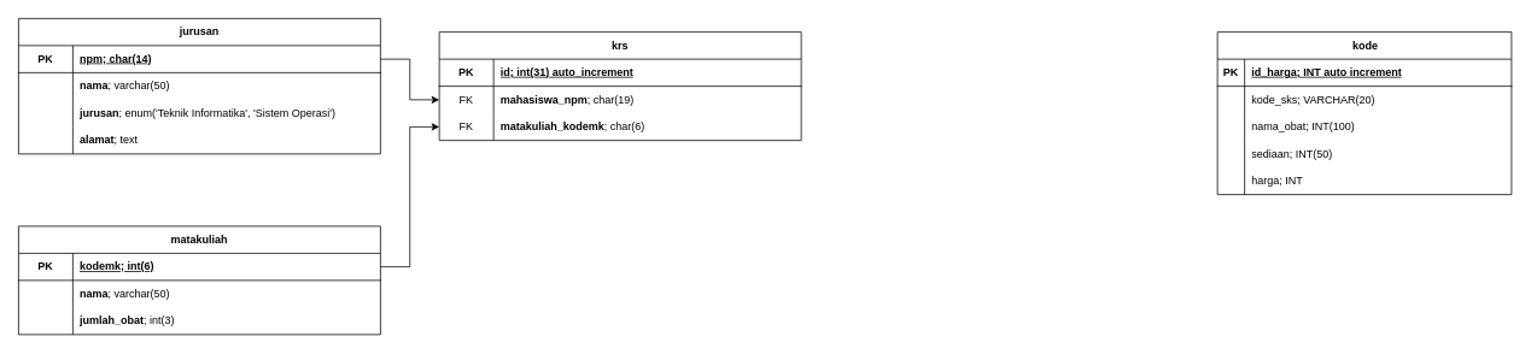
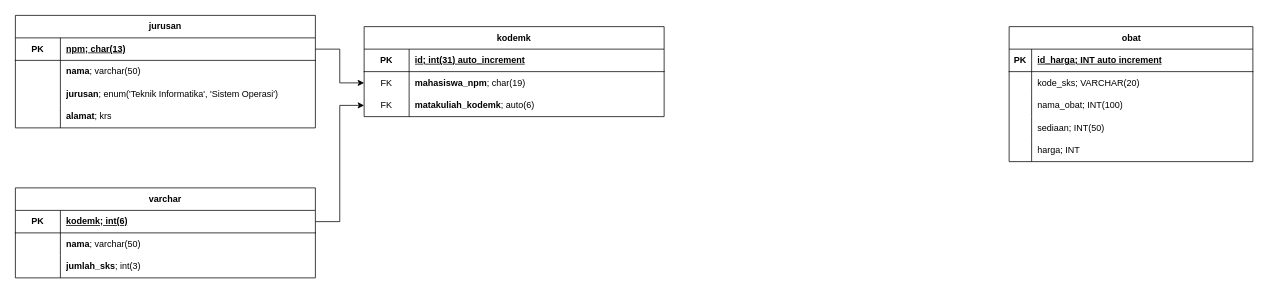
- <mxCell id="31" value="krs" style="shape=table;startSize=30;container=1;collapsible=1;childLayout=tableLayout;fixedRows=1;rowLines=0;fontStyle=1;align=center;resizeLast=1;html=1;whiteSpace=wrap;" parent="1" vertex="1"><mxGeometry x="485" y="35" width="400" height="120" as="geometry" /></mxCell>
+ <mxCell id="31" value="kodemk" style="shape=table;startSize=30;container=1;collapsible=1;childLayout=tableLayout;fixedRows=1;rowLines=0;fontStyle=1;align=center;resizeLast=1;html=1;whiteSpace=wrap;" parent="1" vertex="1"><mxGeometry x="485" y="35" width="400" height="120" as="geometry" /></mxCell>
- <mxCell id="2" value="kode" style="shape=table;startSize=30;container=1;collapsible=1;childLayout=tableLayout;fixedRows=1;rowLines=0;fontStyle=1;align=center;resizeLast=1;html=1;" parent="1" vertex="1"><mxGeometry x="1345" y="35" width="325" height="180" as="geometry" /></mxCell>
+ <mxCell id="2" value="obat" style="shape=table;startSize=30;container=1;collapsible=1;childLayout=tableLayout;fixedRows=1;rowLines=0;fontStyle=1;align=center;resizeLast=1;html=1;" parent="1" vertex="1"><mxGeometry x="1345" y="35" width="325" height="180" as="geometry" /></mxCell>
- <mxCell id="21" value="npm; char(14)" style="shape=partialRectangle;connectable=0;fillColor=none;top=0;left=0;bottom=0;right=0;align=left;spacingLeft=6;fontStyle=5;overflow=hidden;html=1;whiteSpace=wrap;" parent="19" vertex="1"><mxGeometry x="60" width="340" height="30" as="geometry"><mxRectangle width="340" height="30" as="alternateBounds" /></mxGeometry></mxCell>
+ <mxCell id="21" value="npm; char(13)" style="shape=partialRectangle;connectable=0;fillColor=none;top=0;left=0;bottom=0;right=0;align=left;spacingLeft=6;fontStyle=5;overflow=hidden;html=1;whiteSpace=wrap;" parent="19" vertex="1"><mxGeometry x="60" width="340" height="30" as="geometry"><mxRectangle width="340" height="30" as="alternateBounds" /></mxGeometry></mxCell>
- <mxCell id="40" value="&lt;b&gt;matakuliah_kodemk&lt;/b&gt;; char(6)" style="shape=partialRectangle;connectable=0;fillColor=none;top=0;left=0;bottom=0;right=0;align=left;spacingLeft=6;overflow=hidden;html=1;whiteSpace=wrap;" parent="38" vertex="1"><mxGeometry x="60" width="340" height="30" as="geometry"><mxRectangle width="340" height="30" as="alternateBounds" /></mxGeometry></mxCell>
+ <mxCell id="40" value="&lt;b&gt;matakuliah_kodemk&lt;/b&gt;; auto(6)" style="shape=partialRectangle;connectable=0;fillColor=none;top=0;left=0;bottom=0;right=0;align=left;spacingLeft=6;overflow=hidden;html=1;whiteSpace=wrap;" parent="38" vertex="1"><mxGeometry x="60" width="340" height="30" as="geometry"><mxRectangle width="340" height="30" as="alternateBounds" /></mxGeometry></mxCell>
- <mxCell id="30" value="&lt;b&gt;alamat&lt;/b&gt;; text" style="shape=partialRectangle;connectable=0;fillColor=none;top=0;left=0;bottom=0;right=0;align=left;spacingLeft=6;overflow=hidden;html=1;whiteSpace=wrap;" parent="28" vertex="1"><mxGeometry x="60" width="340" height="30" as="geometry"><mxRectangle width="340" height="30" as="alternateBounds" /></mxGeometry></mxCell>
+ <mxCell id="30" value="&lt;b&gt;alamat&lt;/b&gt;; krs" style="shape=partialRectangle;connectable=0;fillColor=none;top=0;left=0;bottom=0;right=0;align=left;spacingLeft=6;overflow=hidden;html=1;whiteSpace=wrap;" parent="28" vertex="1"><mxGeometry x="60" width="340" height="30" as="geometry"><mxRectangle width="340" height="30" as="alternateBounds" /></mxGeometry></mxCell>
- <mxCell id="41" value="matakuliah" style="shape=table;startSize=30;container=1;collapsible=1;childLayout=tableLayout;fixedRows=1;rowLines=0;fontStyle=1;align=center;resizeLast=1;html=1;whiteSpace=wrap;" parent="1" vertex="1"><mxGeometry x="20" y="250" width="400" height="120" as="geometry" /></mxCell>
+ <mxCell id="41" value="varchar" style="shape=table;startSize=30;container=1;collapsible=1;childLayout=tableLayout;fixedRows=1;rowLines=0;fontStyle=1;align=center;resizeLast=1;html=1;whiteSpace=wrap;" parent="1" vertex="1"><mxGeometry x="20" y="250" width="400" height="120" as="geometry" /></mxCell>
- <mxCell id="50" value="&lt;b&gt;jumlah_obat&lt;/b&gt;; int(3)" style="shape=partialRectangle;connectable=0;fillColor=none;top=0;left=0;bottom=0;right=0;align=left;spacingLeft=6;overflow=hidden;html=1;whiteSpace=wrap;" parent="48" vertex="1"><mxGeometry x="60" width="340" height="30" as="geometry"><mxRectangle width="340" height="30" as="alternateBounds" /></mxGeometry></mxCell>
+ <mxCell id="50" value="&lt;b&gt;jumlah_sks&lt;/b&gt;; int(3)" style="shape=partialRectangle;connectable=0;fillColor=none;top=0;left=0;bottom=0;right=0;align=left;spacingLeft=6;overflow=hidden;html=1;whiteSpace=wrap;" parent="48" vertex="1"><mxGeometry x="60" width="340" height="30" as="geometry"><mxRectangle width="340" height="30" as="alternateBounds" /></mxGeometry></mxCell>
